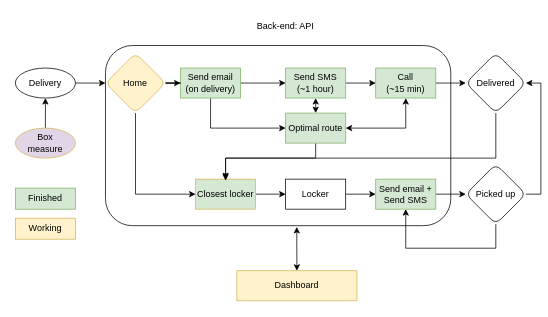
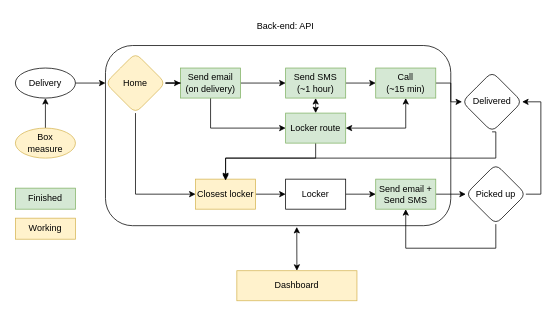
- <mxCell id="21" value="Delivered" style="rhombus;whiteSpace=wrap;html=1;rounded=1;shadow=0;glass=0;sketch=0;fillColor=none;" parent="1" vertex="1"><mxGeometry x="620" y="70" width="80" height="80" as="geometry" /></mxCell>
+ <mxCell id="21" value="Delivered" style="rhombus;whiteSpace=wrap;html=1;rounded=1;shadow=0;glass=0;sketch=0;fillColor=none;" parent="1" vertex="1"><mxGeometry x="615" y="95" width="80" height="80" as="geometry" /></mxCell>
- <mxCell id="34" value="Optimal route" style="rounded=0;whiteSpace=wrap;html=1;fillColor=#d5e8d4;strokeColor=#82b366;" parent="1" vertex="1"><mxGeometry x="380" y="150" width="80" height="40" as="geometry" /></mxCell>
+ <mxCell id="34" value="Locker route" style="rounded=0;whiteSpace=wrap;html=1;fillColor=#d5e8d4;strokeColor=#82b366;" parent="1" vertex="1"><mxGeometry x="380" y="150" width="80" height="40" as="geometry" /></mxCell>
- <mxCell id="36" value="&lt;div&gt;Box &lt;br&gt;&lt;/div&gt;&lt;div&gt;measure&lt;/div&gt;" style="ellipse;whiteSpace=wrap;html=1;fillColor=#e1d5e7;strokeColor=#d6b656;" parent="1" vertex="1"><mxGeometry x="20" y="170" width="80" height="40" as="geometry" /></mxCell>
+ <mxCell id="36" value="&lt;div&gt;Box &lt;br&gt;&lt;/div&gt;&lt;div&gt;measure&lt;/div&gt;" style="ellipse;whiteSpace=wrap;html=1;fillColor=#fff2cc;strokeColor=#d6b656;" parent="1" vertex="1"><mxGeometry x="20" y="170" width="80" height="40" as="geometry" /></mxCell>
- <mxCell id="23" value="Closest locker" style="rounded=0;whiteSpace=wrap;html=1;fillColor=#d5e8d4;strokeColor=#d6b656;" parent="1" vertex="1"><mxGeometry x="260" y="238" width="80" height="40" as="geometry" /></mxCell>
+ <mxCell id="23" value="Closest locker" style="rounded=0;whiteSpace=wrap;html=1;fillColor=#fff2cc;strokeColor=#d6b656;" parent="1" vertex="1"><mxGeometry x="260" y="238" width="80" height="40" as="geometry" /></mxCell>
